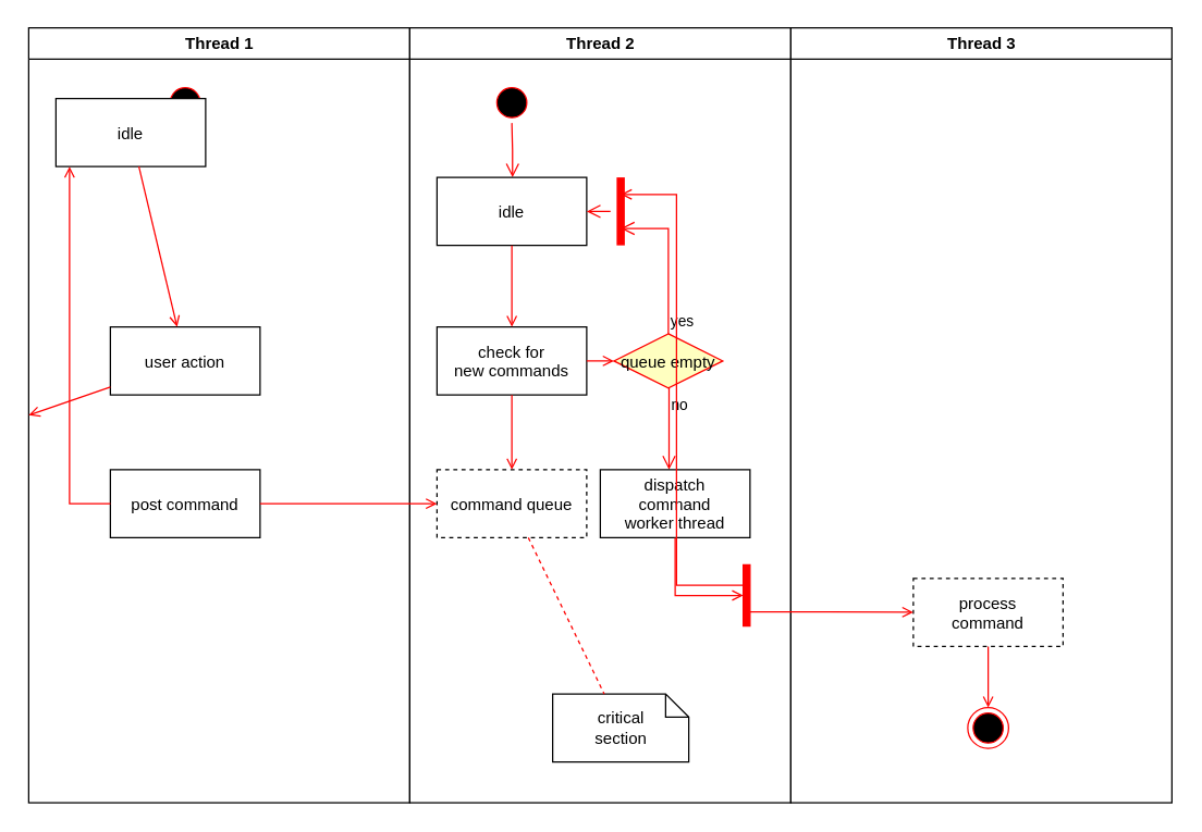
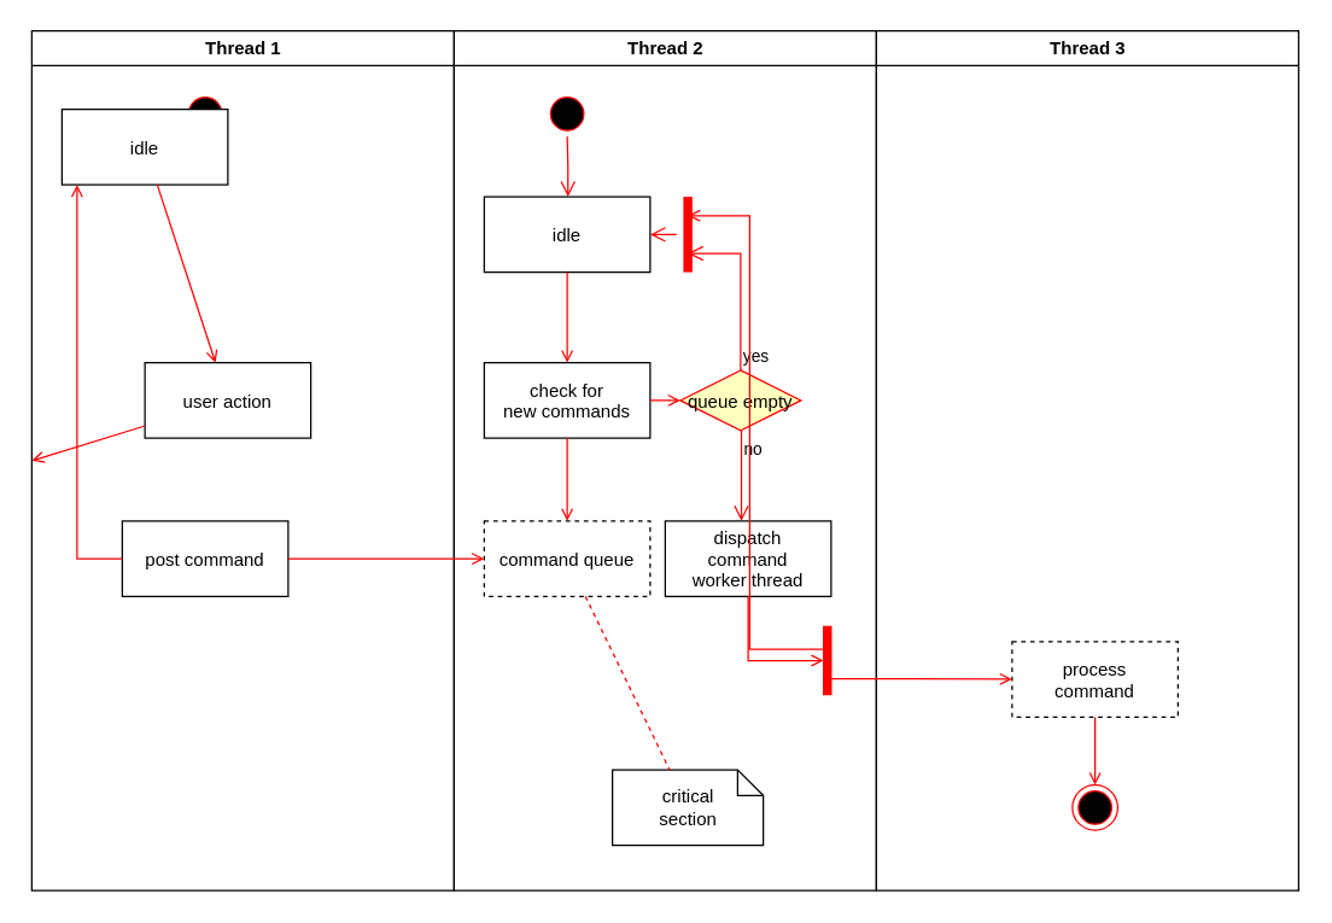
- <mxCell id="6" value="user action" style="" parent="2" vertex="1"><mxGeometry x="60" y="220" width="110" height="50" as="geometry" /></mxCell>
+ <mxCell id="6" value="user action" style="" parent="2" vertex="1"><mxGeometry x="75" y="220" width="110" height="50" as="geometry" /></mxCell>
